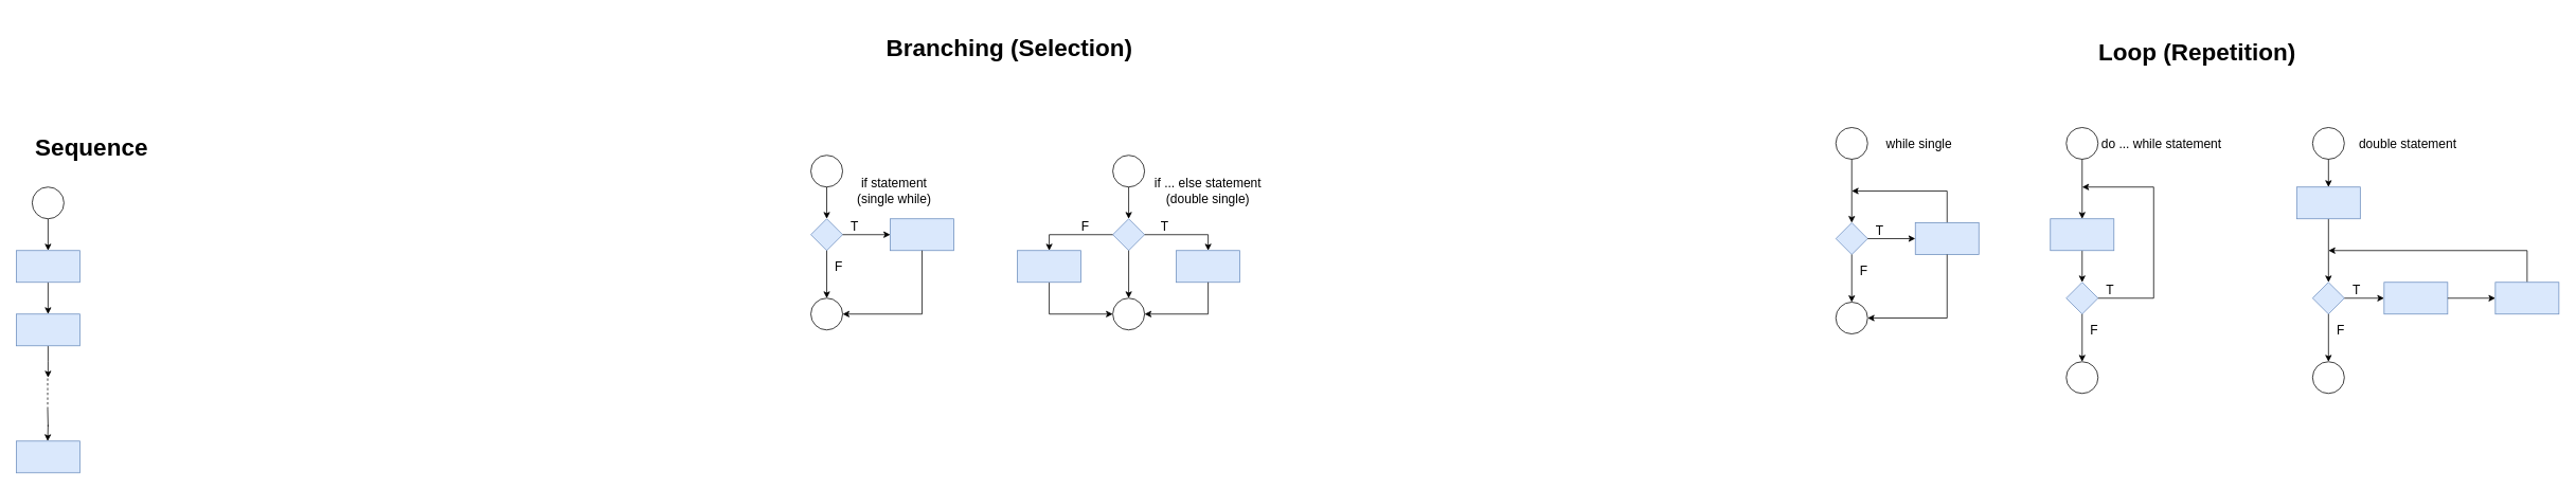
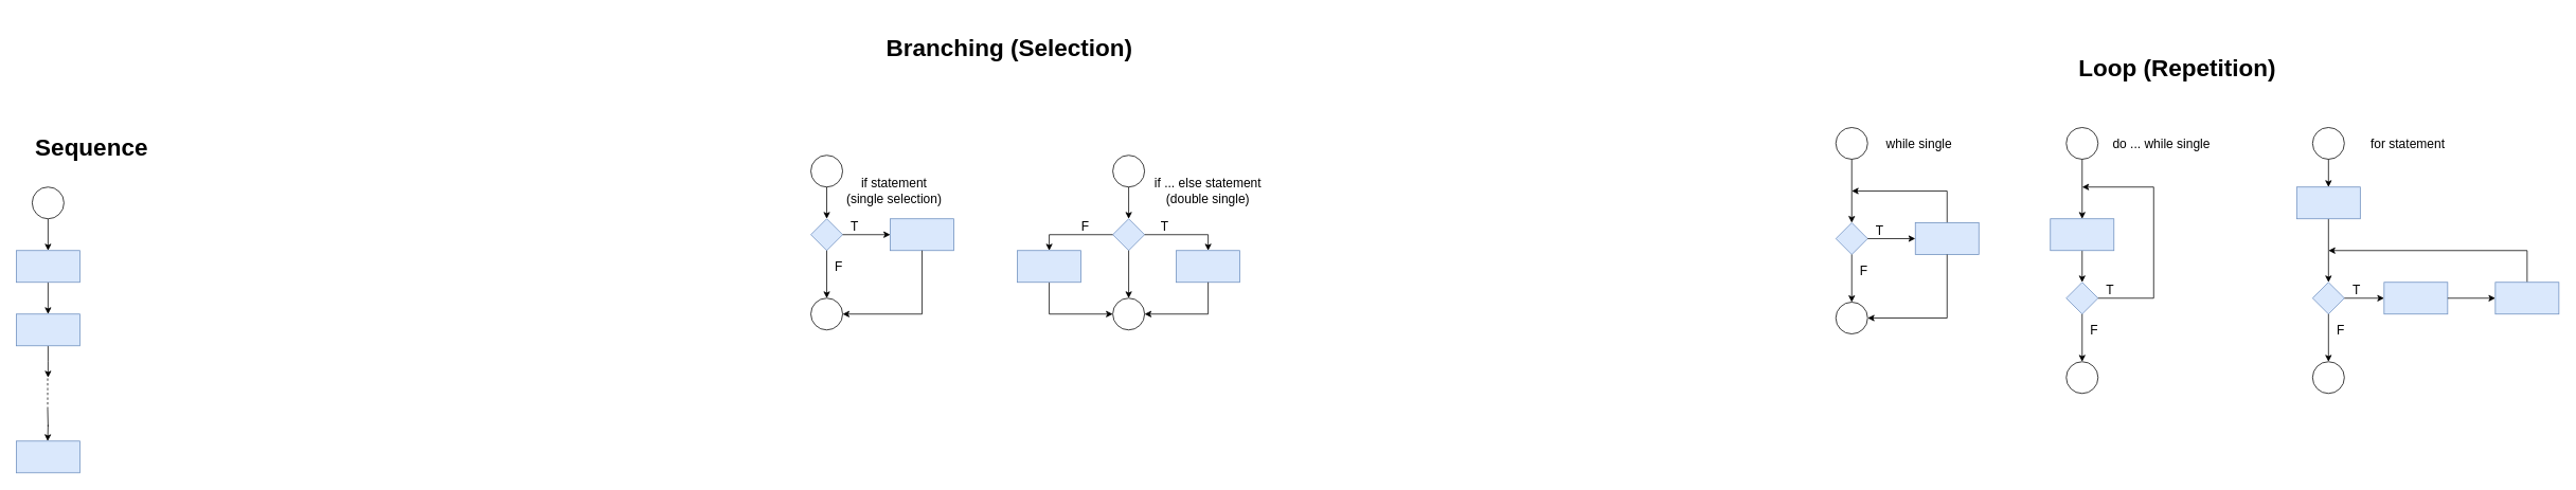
- <mxCell id="42" value="&lt;span style=&quot;font-size: 30px&quot;&gt;&lt;b&gt;Loop (Repetition)&lt;/b&gt;&lt;/span&gt;" style="text;html=1;strokeColor=none;fillColor=none;align=center;verticalAlign=middle;whiteSpace=wrap;rounded=0;" vertex="1" parent="1"><mxGeometry x="2605" y="25" width="320" height="80" as="geometry" /></mxCell>
+ <mxCell id="42" value="&lt;span style=&quot;font-size: 30px&quot;&gt;&lt;b&gt;Loop (Repetition)&lt;/b&gt;&lt;/span&gt;" style="text;html=1;strokeColor=none;fillColor=none;align=center;verticalAlign=middle;whiteSpace=wrap;rounded=0;" vertex="1" parent="1"><mxGeometry x="2580" y="45" width="320" height="80" as="geometry" /></mxCell>
- <mxCell id="64" value="&lt;span style=&quot;font-size: 16px&quot;&gt;do ... while statement&lt;/span&gt;" style="text;html=1;strokeColor=none;fillColor=none;align=center;verticalAlign=middle;whiteSpace=wrap;rounded=0;" vertex="1" parent="57"><mxGeometry x="60" width="160" height="50" as="geometry" /></mxCell>
+ <mxCell id="64" value="&lt;span style=&quot;font-size: 16px&quot;&gt;do ... while single&lt;/span&gt;" style="text;html=1;strokeColor=none;fillColor=none;align=center;verticalAlign=middle;whiteSpace=wrap;rounded=0;" vertex="1" parent="57"><mxGeometry x="60" width="160" height="50" as="geometry" /></mxCell>
- <mxCell id="75" value="&lt;span style=&quot;font-size: 16px&quot;&gt;double statement&lt;/span&gt;" style="text;html=1;strokeColor=none;fillColor=none;align=center;verticalAlign=middle;whiteSpace=wrap;rounded=0;" vertex="1" parent="69"><mxGeometry x="60" width="160" height="50" as="geometry" /></mxCell>
+ <mxCell id="75" value="&lt;span style=&quot;font-size: 16px&quot;&gt;for statement&lt;/span&gt;" style="text;html=1;strokeColor=none;fillColor=none;align=center;verticalAlign=middle;whiteSpace=wrap;rounded=0;" vertex="1" parent="69"><mxGeometry x="60" width="160" height="50" as="geometry" /></mxCell>
- <mxCell id="39" value="&lt;font style=&quot;font-size: 16px&quot;&gt;if statement&lt;br&gt;(single while)&lt;/font&gt;" style="text;html=1;strokeColor=none;fillColor=none;align=center;verticalAlign=middle;whiteSpace=wrap;rounded=0;" vertex="1" parent="30"><mxGeometry x="40" y="20" width="130" height="50" as="geometry" /></mxCell>
+ <mxCell id="39" value="&lt;font style=&quot;font-size: 16px&quot;&gt;if statement&lt;br&gt;(single selection)&lt;/font&gt;" style="text;html=1;strokeColor=none;fillColor=none;align=center;verticalAlign=middle;whiteSpace=wrap;rounded=0;" vertex="1" parent="30"><mxGeometry x="40" y="20" width="130" height="50" as="geometry" /></mxCell>
